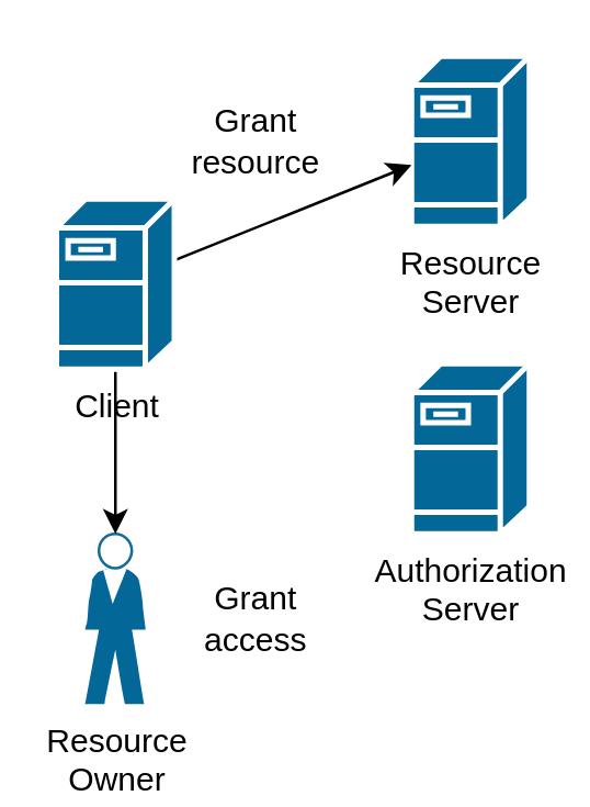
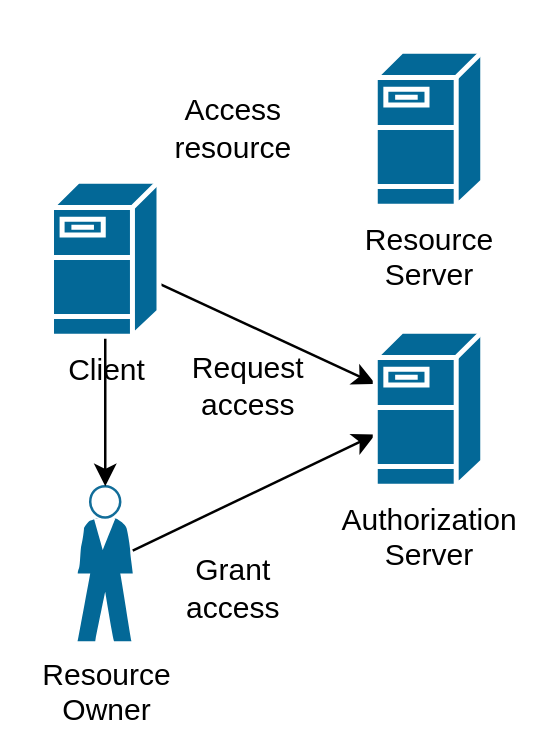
- <mxCell id="10" value="Grant resource" style="text;html=1;strokeColor=none;fillColor=none;align=center;verticalAlign=middle;whiteSpace=wrap;rounded=0;" vertex="1" parent="1"><mxGeometry x="63" y="36" width="60" height="30" as="geometry" /></mxCell>
+ <mxCell id="10" value="Access resource" style="text;html=1;strokeColor=none;fillColor=none;align=center;verticalAlign=middle;whiteSpace=wrap;rounded=0;" vertex="1" parent="1"><mxGeometry x="63" y="36" width="60" height="30" as="geometry" /></mxCell>
- <mxCell id="5" style="edgeStyle=none;html=1;startArrow=none;startFill=0;endArrow=classic;endFill=1;" edge="1" parent="1" source="7" target="4"><mxGeometry relative="1" as="geometry" /></mxCell>
+ <mxCell id="5" style="edgeStyle=none;html=1;startArrow=none;startFill=0;endArrow=classic;endFill=1;" edge="1" parent="1" source="7" target="8"><mxGeometry relative="1" as="geometry" /></mxCell>
+ <mxCell id="9" value="Request&lt;br&gt;access" style="text;html=1;strokeColor=none;fillColor=none;align=center;verticalAlign=middle;whiteSpace=wrap;rounded=0;" vertex="1" parent="1"><mxGeometry x="69" y="139" width="60" height="30" as="geometry" /></mxCell>
+ <mxCell id="2" style="edgeStyle=none;html=1;" edge="1" parent="1" source="3" target="8"><mxGeometry relative="1" as="geometry"><mxPoint x="240" y="122" as="targetPoint" /></mxGeometry></mxCell>
- <mxCell id="11" value="Grant access" style="text;html=1;strokeColor=none;fillColor=none;align=center;verticalAlign=middle;whiteSpace=wrap;rounded=0;" vertex="1" parent="1"><mxGeometry x="63" y="210" width="60" height="30" as="geometry" /></mxCell>
+ <mxCell id="11" value="Grant access" style="text;html=1;strokeColor=none;fillColor=none;align=center;verticalAlign=middle;whiteSpace=wrap;rounded=0;" vertex="1" parent="1"><mxGeometry x="63" y="220" width="60" height="30" as="geometry" /></mxCell>
